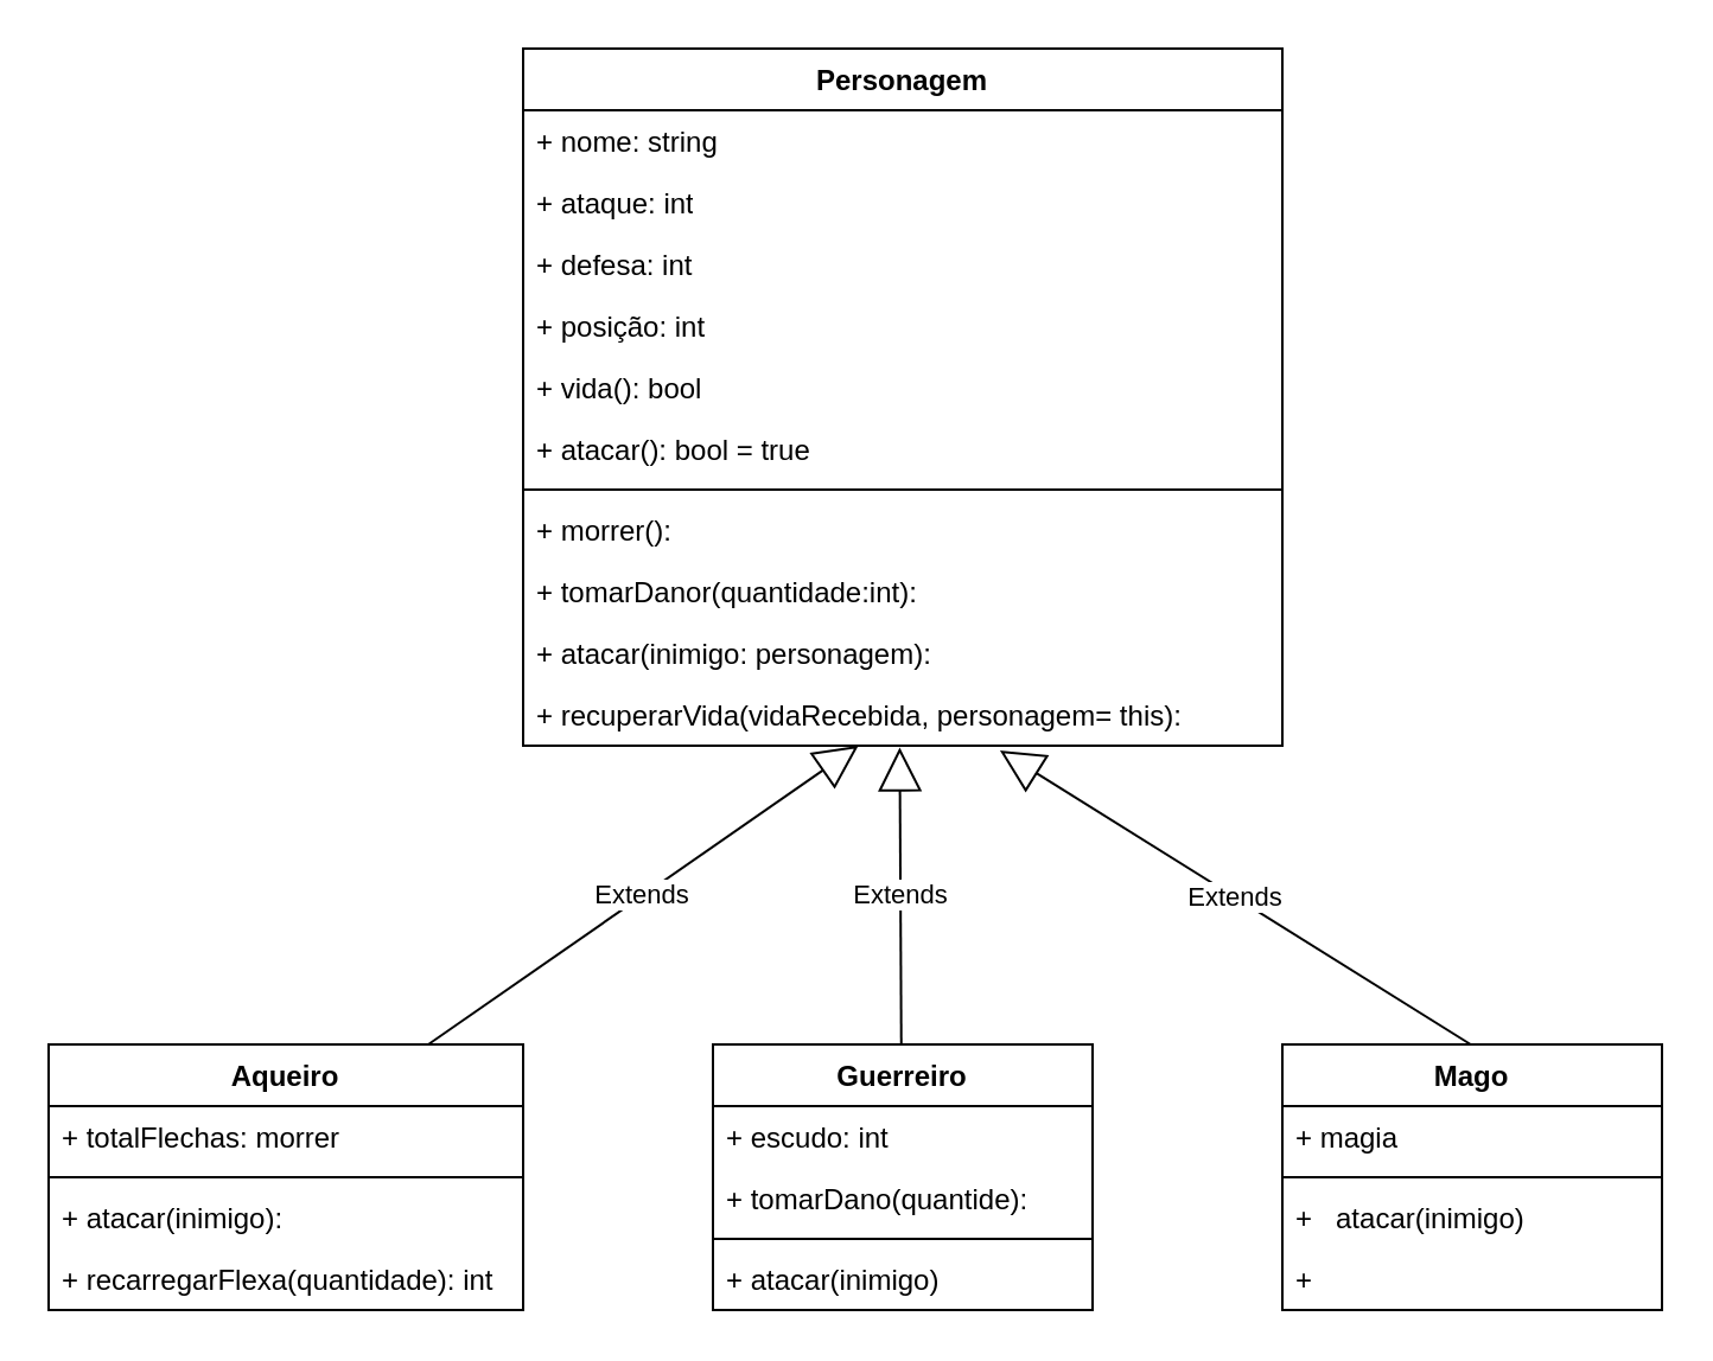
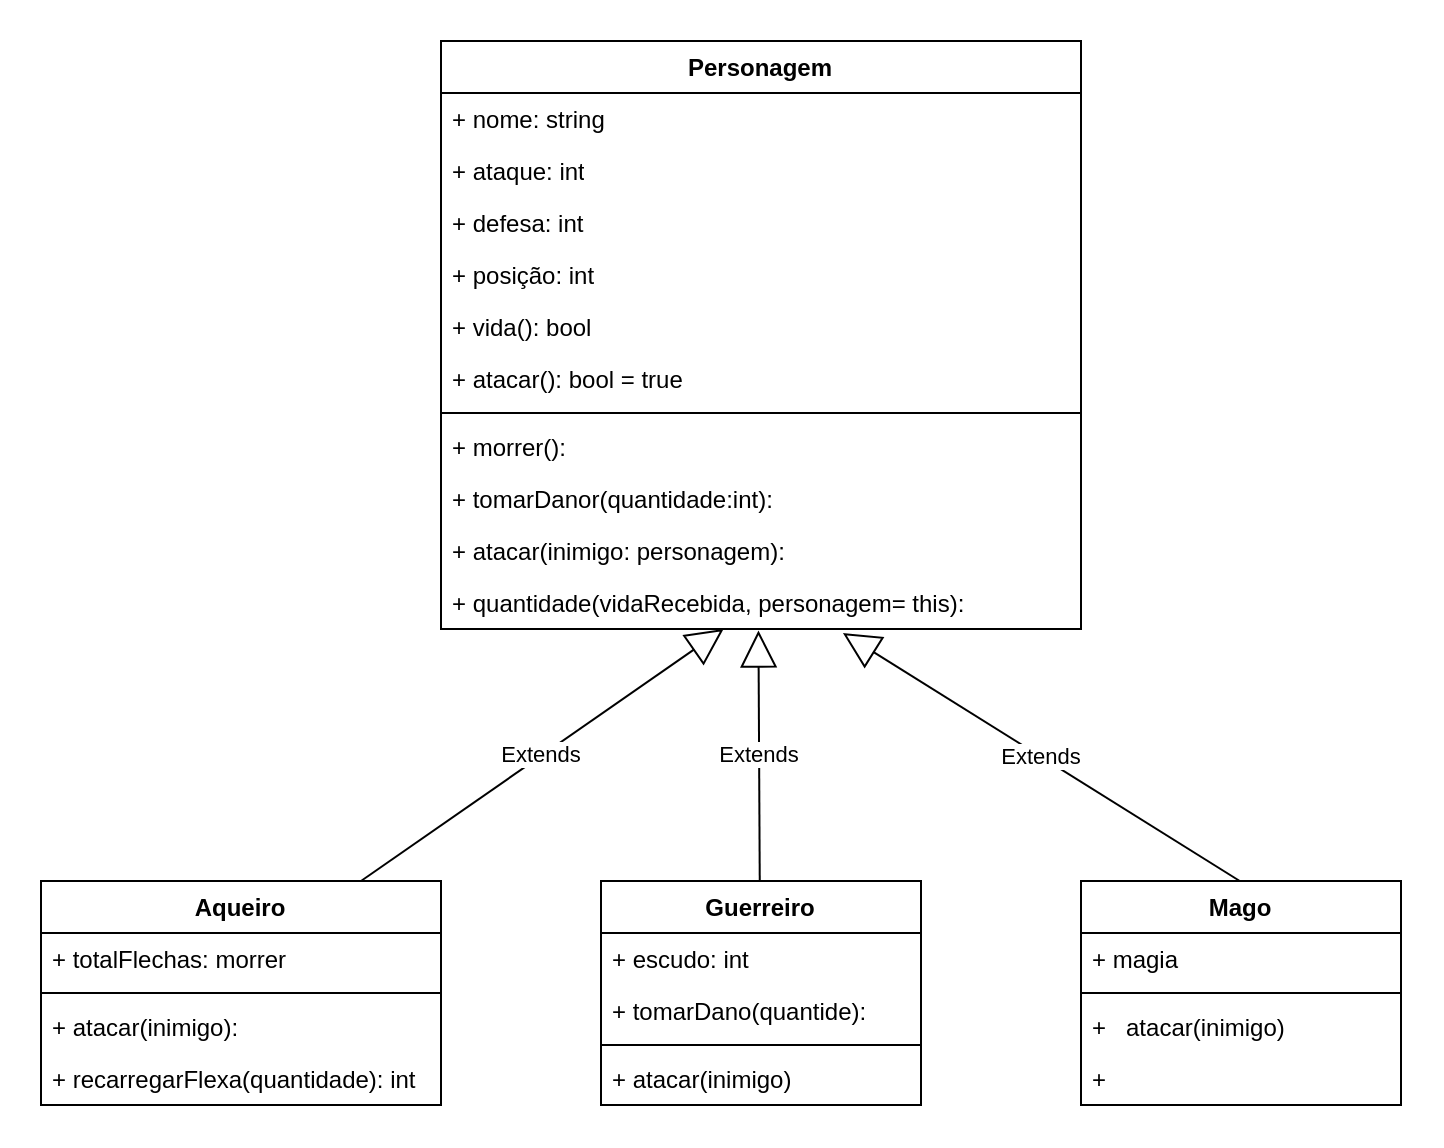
- <mxCell id="13" value="+ recuperarVida(vidaRecebida, personagem= this):&amp;nbsp;" style="text;strokeColor=none;fillColor=none;align=left;verticalAlign=top;spacingLeft=4;spacingRight=4;overflow=hidden;rotatable=0;points=[[0,0.5],[1,0.5]];portConstraint=eastwest;whiteSpace=wrap;html=1;" parent="2" vertex="1"><mxGeometry y="268" width="320" height="26" as="geometry" /></mxCell>
+ <mxCell id="13" value="+ quantidade(vidaRecebida, personagem= this):&amp;nbsp;" style="text;strokeColor=none;fillColor=none;align=left;verticalAlign=top;spacingLeft=4;spacingRight=4;overflow=hidden;rotatable=0;points=[[0,0.5],[1,0.5]];portConstraint=eastwest;whiteSpace=wrap;html=1;" parent="2" vertex="1"><mxGeometry y="268" width="320" height="26" as="geometry" /></mxCell>
